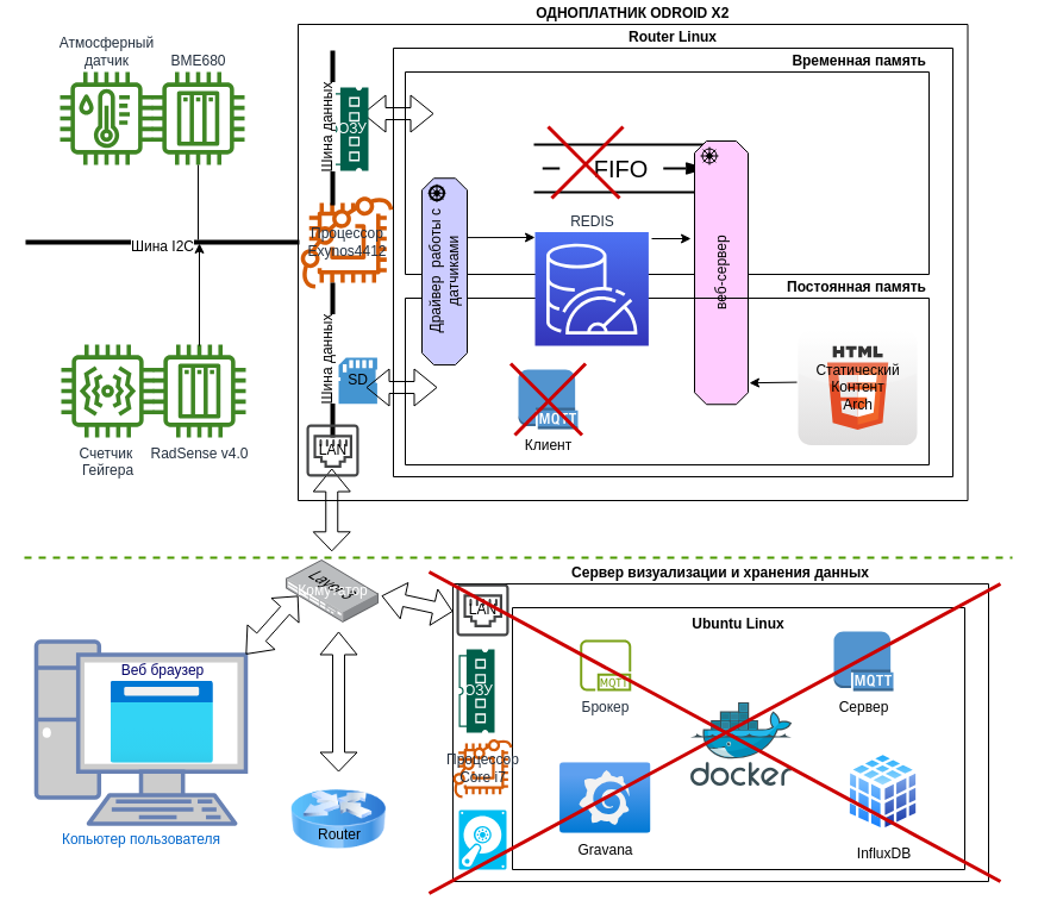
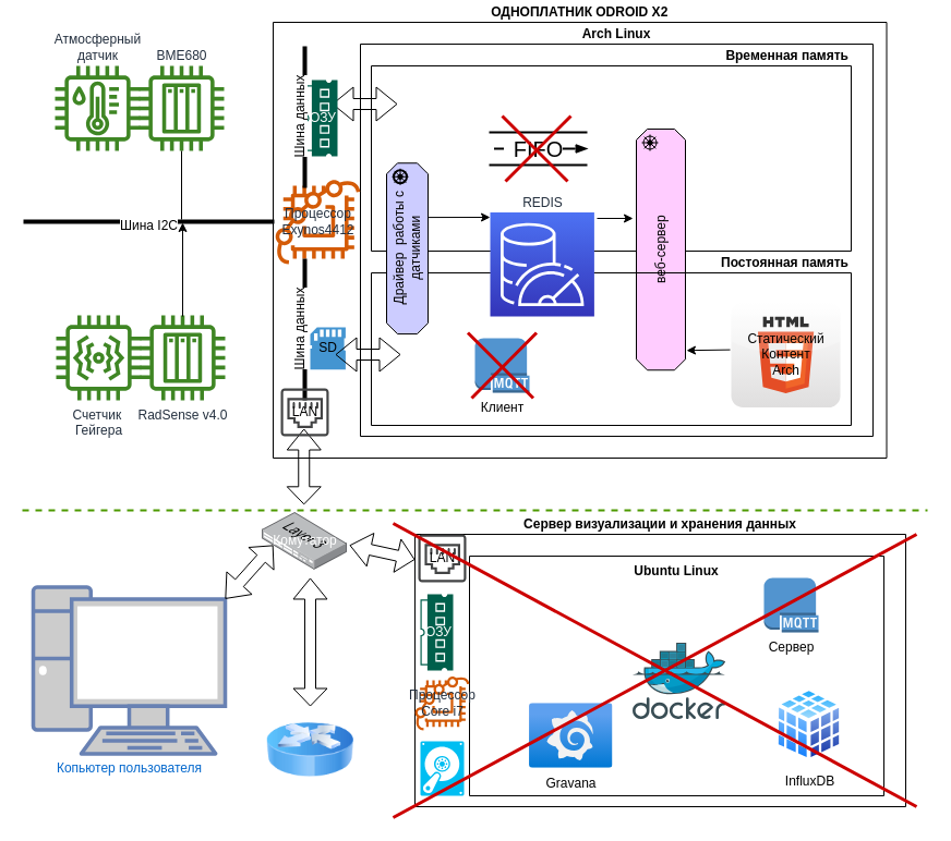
- <mxCell id="15" value="Router Linux" style="swimlane;startSize=0;verticalAlign=bottom;" vertex="1" parent="14"><mxGeometry x="80" y="20" width="470" height="360" as="geometry" /></mxCell>
+ <mxCell id="15" value="Arch Linux" style="swimlane;startSize=0;verticalAlign=bottom;" vertex="1" parent="14"><mxGeometry x="80" y="20" width="470" height="360" as="geometry" /></mxCell>
- <mxCell id="4" value="FIFO" style="strokeWidth=2;html=1;shape=mxgraph.lean_mapping.fifo_sequence_flow;pointerEvents=1;fontStyle=0;fontSize=20;align=center;" vertex="1" parent="2"><mxGeometry x="108" y="61" width="145" height="40" as="geometry" /></mxCell>
+ <mxCell id="4" value="FIFO" style="strokeWidth=2;html=1;shape=mxgraph.lean_mapping.fifo_sequence_flow;pointerEvents=1;fontStyle=0;fontSize=20;align=center;" vertex="1" parent="2"><mxGeometry x="108" y="61" width="90" height="30" as="geometry" /></mxCell>
- <mxCell id="39" value="Брокер" style="sketch=0;outlineConnect=0;fontColor=#232F3E;gradientColor=none;fillColor=#7AA116;strokeColor=none;dashed=0;verticalLabelPosition=bottom;verticalAlign=top;align=center;html=1;fontSize=12;fontStyle=0;aspect=fixed;pointerEvents=1;shape=mxgraph.aws4.mqtt_protocol;" vertex="1" parent="36"><mxGeometry x="56.75" y="27" width="43" height="43" as="geometry" /></mxCell>
- <mxCell id="48" value="Веб браузер" style="aspect=fixed;html=1;points=[];align=center;image;fontSize=12;image=img/lib/azure2/general/Browser.svg;labelBackgroundColor=none;fontColor=#000066;labelPosition=center;verticalLabelPosition=top;verticalAlign=bottom;" vertex="1" parent="1"><mxGeometry x="92.5" y="571.6" width="86.5" height="69.2" as="geometry" /></mxCell>
- <mxCell id="38" value="Gravana" style="image;aspect=fixed;html=1;points=[];align=center;fontSize=12;image=img/lib/azure2/other/Grafana.svg;" vertex="1" parent="36"><mxGeometry x="40.0" y="130.3" width="76.5" height="59.4" as="geometry" /></mxCell>
+ <mxCell id="38" value="Gravana" style="image;aspect=fixed;html=1;points=[];align=center;fontSize=12;image=img/lib/azure2/other/Grafana.svg;" vertex="1" parent="36"><mxGeometry x="55" y="135.3" width="76.5" height="59.4" as="geometry" /></mxCell>
- <mxCell id="52" value="Router" style="text;whiteSpace=wrap;html=1;" vertex="1" parent="1"><mxGeometry x="264.85" y="687" width="50" height="30" as="geometry" /></mxCell>
